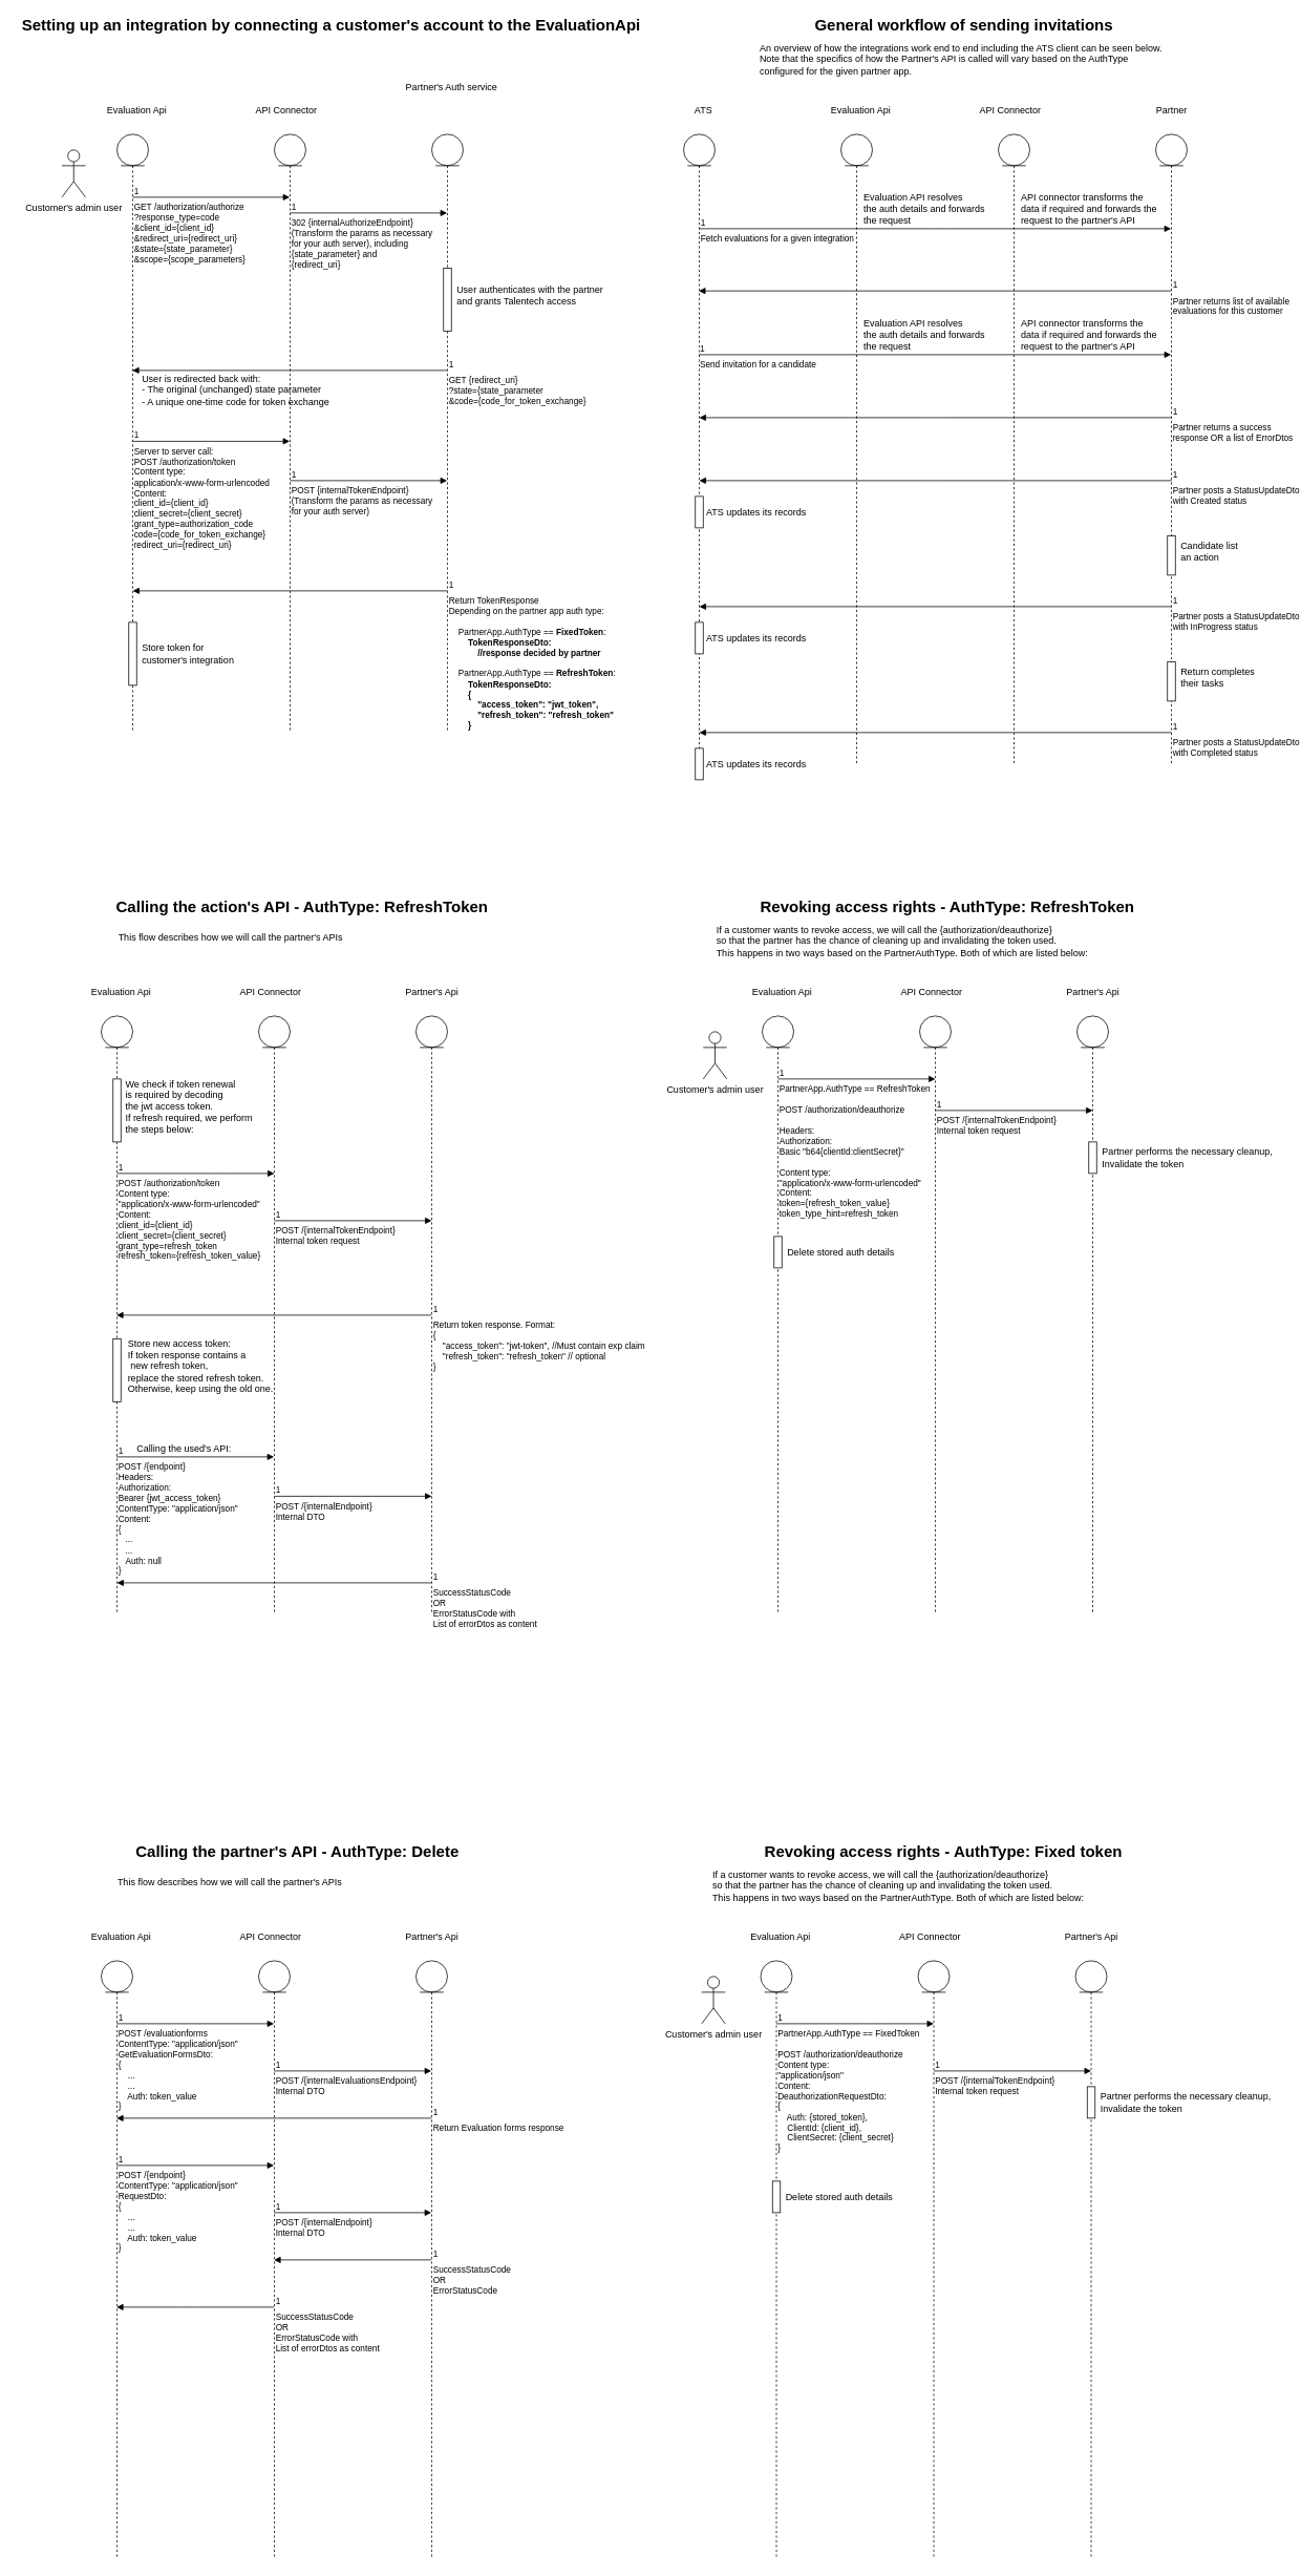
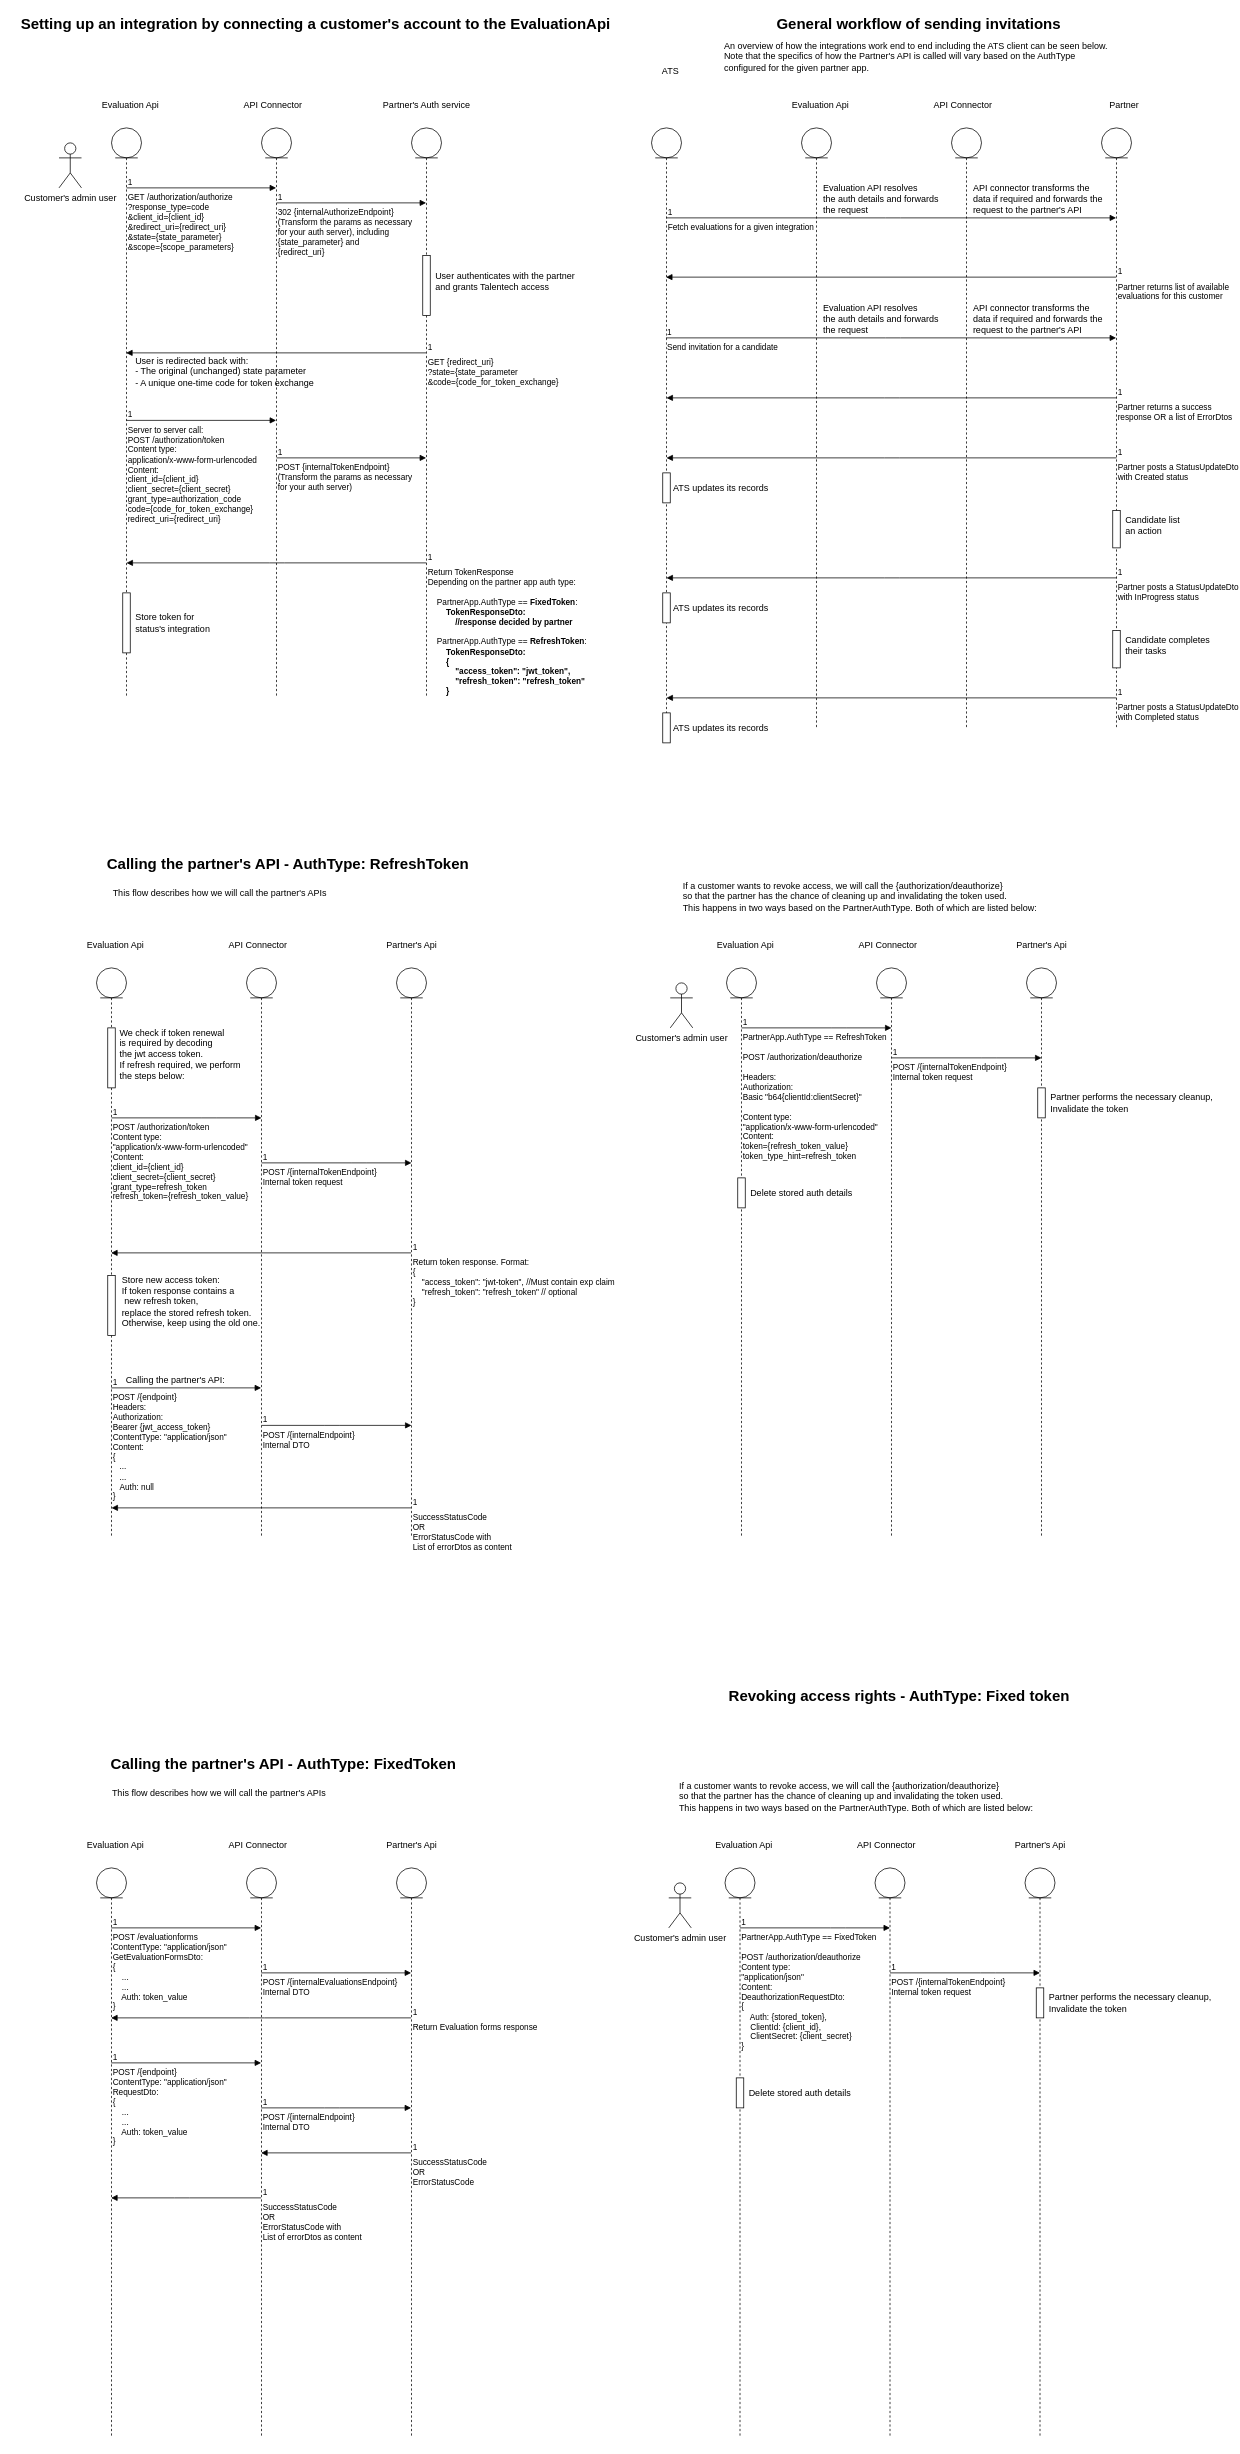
- <mxCell id="13" value="Partner's Auth service" style="text;html=1;align=center;verticalAlign=middle;resizable=0;points=[];autosize=1;" parent="1" vertex="1"><mxGeometry x="508" y="100" width="130" height="20" as="geometry" /></mxCell>
+ <mxCell id="13" value="Partner's Auth service" style="text;html=1;align=center;verticalAlign=middle;resizable=0;points=[];autosize=1;" parent="1" vertex="1"><mxGeometry x="503" y="130" width="130" height="20" as="geometry" /></mxCell>
- <mxCell id="116" value="ATS" style="text;html=1;align=center;verticalAlign=middle;resizable=0;points=[];autosize=1;" parent="1" vertex="1"><mxGeometry x="873" y="130" width="40" height="20" as="geometry" /></mxCell>
+ <mxCell id="116" value="ATS" style="text;html=1;align=center;verticalAlign=middle;resizable=0;points=[];autosize=1;" parent="1" vertex="1"><mxGeometry x="873" y="85" width="40" height="20" as="geometry" /></mxCell>
- <mxCell id="111" value="Partner" style="text;html=1;align=center;verticalAlign=middle;resizable=0;points=[];autosize=1;" parent="1" vertex="1"><mxGeometry x="1463" y="130" width="50" height="20" as="geometry" /></mxCell>
+ <mxCell id="111" value="Partner" style="text;html=1;align=center;verticalAlign=middle;resizable=0;points=[];autosize=1;" parent="1" vertex="1"><mxGeometry x="1473" y="130" width="50" height="20" as="geometry" /></mxCell>
- <mxCell id="64" value="Store token for &lt;br&gt;customer's integration" style="text;html=1;align=left;verticalAlign=middle;resizable=0;points=[];autosize=1;" parent="1" vertex="1"><mxGeometry x="178" y="815" width="130" height="30" as="geometry" /></mxCell>
+ <mxCell id="64" value="Store token for &lt;br&gt;status's integration" style="text;html=1;align=left;verticalAlign=middle;resizable=0;points=[];autosize=1;" parent="1" vertex="1"><mxGeometry x="178" y="815" width="130" height="30" as="geometry" /></mxCell>
- <mxCell id="135" value="Return completes&lt;br&gt;their tasks" style="text;html=1;align=left;verticalAlign=middle;resizable=0;points=[];autosize=1;" parent="1" vertex="1"><mxGeometry x="1498" y="845" width="130" height="30" as="geometry" /></mxCell>
+ <mxCell id="135" value="Candidate completes&lt;br&gt;their tasks" style="text;html=1;align=left;verticalAlign=middle;resizable=0;points=[];autosize=1;" parent="1" vertex="1"><mxGeometry x="1498" y="845" width="130" height="30" as="geometry" /></mxCell>
- <mxCell id="45" value="&lt;font&gt;&lt;b&gt;&lt;font style=&quot;font-size: 20px&quot;&gt;Calling the action's API - AuthType: RefreshToken&lt;/font&gt;&lt;/b&gt;&lt;br&gt;&lt;/font&gt;" style="text;html=1;align=center;verticalAlign=middle;resizable=0;points=[];autosize=1;" parent="1" vertex="1"><mxGeometry x="133" y="1140" width="500" height="20" as="geometry" /></mxCell>
+ <mxCell id="45" value="&lt;font&gt;&lt;b&gt;&lt;font style=&quot;font-size: 20px&quot;&gt;Calling the partner's API - AuthType: RefreshToken&lt;/font&gt;&lt;/b&gt;&lt;br&gt;&lt;/font&gt;" style="text;html=1;align=center;verticalAlign=middle;resizable=0;points=[];autosize=1;" parent="1" vertex="1"><mxGeometry x="133" y="1140" width="500" height="20" as="geometry" /></mxCell>
- <mxCell id="85" value="&lt;font&gt;&lt;font style=&quot;font-size: 20px&quot;&gt;&lt;b&gt;Revoking access rights - AuthType: RefreshToken&lt;/b&gt;&lt;/font&gt;&lt;br&gt;&lt;/font&gt;" style="text;html=1;align=center;verticalAlign=middle;resizable=0;points=[];autosize=1;" parent="1" vertex="1"><mxGeometry x="958" y="1140" width="490" height="20" as="geometry" /></mxCell>
- <mxCell id="67" value="Calling the used's API:" style="text;html=1;align=center;verticalAlign=middle;resizable=0;points=[];autosize=1;" parent="1" vertex="1"><mxGeometry x="158" y="1830" width="150" height="20" as="geometry" /></mxCell>
+ <mxCell id="67" value="Calling the partner's API:" style="text;html=1;align=center;verticalAlign=middle;resizable=0;points=[];autosize=1;" parent="1" vertex="1"><mxGeometry x="158" y="1830" width="150" height="20" as="geometry" /></mxCell>
- <mxCell id="24" value="&lt;font&gt;&lt;b&gt;&lt;font style=&quot;font-size: 20px&quot;&gt;Calling the partner's API&amp;nbsp;- AuthType: Delete&lt;/font&gt;&lt;/b&gt;&lt;br&gt;&lt;/font&gt;" style="text;html=1;align=center;verticalAlign=middle;resizable=0;points=[];autosize=1;" parent="1" vertex="1"><mxGeometry x="137" y="2340" width="480" height="20" as="geometry" /></mxCell>
+ <mxCell id="24" value="&lt;font&gt;&lt;b&gt;&lt;font style=&quot;font-size: 20px&quot;&gt;Calling the partner's API&amp;nbsp;- AuthType: FixedToken&lt;/font&gt;&lt;/b&gt;&lt;br&gt;&lt;/font&gt;" style="text;html=1;align=center;verticalAlign=middle;resizable=0;points=[];autosize=1;" parent="1" vertex="1"><mxGeometry x="137" y="2340" width="480" height="20" as="geometry" /></mxCell>
- <mxCell id="68" value="&lt;font&gt;&lt;b&gt;&lt;font style=&quot;font-size: 20px&quot;&gt;Revoking access rights - AuthType: Fixed token&lt;/font&gt;&lt;/b&gt;&lt;br&gt;&lt;/font&gt;" style="text;html=1;align=center;verticalAlign=middle;resizable=0;points=[];autosize=1;" parent="1" vertex="1"><mxGeometry x="963" y="2340" width="470" height="20" as="geometry" /></mxCell>
+ <mxCell id="68" value="&lt;font&gt;&lt;b&gt;&lt;font style=&quot;font-size: 20px&quot;&gt;Revoking access rights - AuthType: Fixed token&lt;/font&gt;&lt;/b&gt;&lt;br&gt;&lt;/font&gt;" style="text;html=1;align=center;verticalAlign=middle;resizable=0;points=[];autosize=1;" parent="1" vertex="1"><mxGeometry x="963" y="2250" width="470" height="20" as="geometry" /></mxCell>
